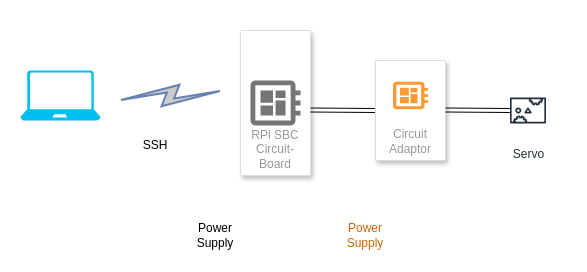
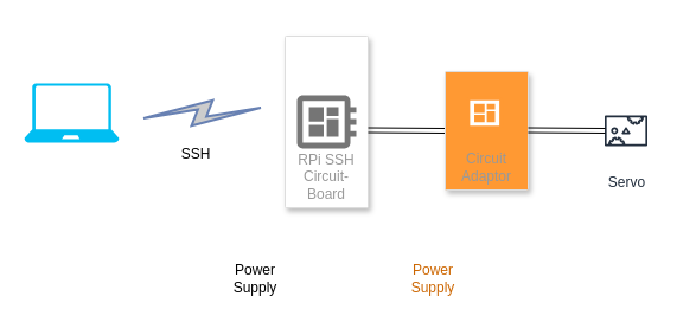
- <mxCell id="16" value="Circuit Adaptor" style="strokeColor=#dddddd;shadow=1;strokeWidth=1;rounded=1;absoluteArcSize=1;arcSize=2;labelPosition=center;verticalLabelPosition=middle;align=center;verticalAlign=bottom;spacingLeft=0;fontColor=#999999;fontSize=12;whiteSpace=wrap;spacingBottom=2;html=1;container=0;" vertex="1" parent="15"><mxGeometry x="7.5" width="70" height="100" as="geometry" /></mxCell>
+ <mxCell id="16" value="Circuit Adaptor" style="strokeColor=#dddddd;shadow=1;strokeWidth=1;rounded=1;absoluteArcSize=1;arcSize=2;labelPosition=center;verticalLabelPosition=middle;align=center;verticalAlign=bottom;spacingLeft=0;fontColor=#999999;fontSize=12;whiteSpace=wrap;spacingBottom=2;html=1;container=0;fillColor=#ff9933;" vertex="1" parent="15"><mxGeometry x="7.5" width="70" height="100" as="geometry" /></mxCell>
- <mxCell id="8" value="SSH" style="text;html=1;align=center;verticalAlign=middle;whiteSpace=wrap;rounded=0;" vertex="1" parent="2"><mxGeometry x="105" y="110" width="60" height="30" as="geometry" /></mxCell>
+ <mxCell id="8" value="SSH" style="text;html=1;align=center;verticalAlign=middle;whiteSpace=wrap;rounded=0;" vertex="1" parent="2"><mxGeometry x="115" y="95" width="60" height="30" as="geometry" /></mxCell>
- <mxCell id="10" value="RPi SBC Circuit-Board" style="strokeColor=#dddddd;shadow=1;strokeWidth=1;rounded=1;absoluteArcSize=1;arcSize=2;labelPosition=center;verticalLabelPosition=middle;align=center;verticalAlign=bottom;spacingLeft=0;fontColor=#999999;fontSize=12;whiteSpace=wrap;spacingBottom=2;html=1;container=0;" vertex="1" parent="9"><mxGeometry x="15" width="70" height="145" as="geometry" /></mxCell>
+ <mxCell id="10" value="RPi SSH Circuit-Board" style="strokeColor=#dddddd;shadow=1;strokeWidth=1;rounded=1;absoluteArcSize=1;arcSize=2;labelPosition=center;verticalLabelPosition=middle;align=center;verticalAlign=bottom;spacingLeft=0;fontColor=#999999;fontSize=12;whiteSpace=wrap;spacingBottom=2;html=1;container=0;" vertex="1" parent="9"><mxGeometry x="15" width="70" height="145" as="geometry" /></mxCell>
